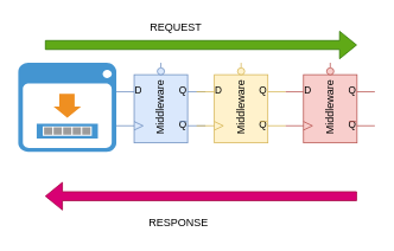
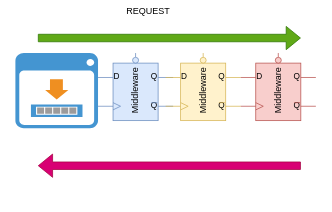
- <mxCell id="8" value="REQUEST" style="text;html=1;strokeColor=none;fillColor=none;align=center;verticalAlign=middle;whiteSpace=wrap;rounded=0;" vertex="1" parent="1"><mxGeometry x="177" y="20" width="40" height="20" as="geometry" /></mxCell>
+ <mxCell id="8" value="REQUEST" style="text;html=1;strokeColor=none;fillColor=none;align=center;verticalAlign=middle;whiteSpace=wrap;rounded=0;" vertex="1" parent="1"><mxGeometry x="177" y="5" width="40" height="20" as="geometry" /></mxCell>
- <mxCell id="9" value="RESPONSE" style="text;html=1;strokeColor=none;fillColor=none;align=center;verticalAlign=middle;whiteSpace=wrap;rounded=0;" vertex="1" parent="1"><mxGeometry x="180" y="240" width="40" height="20" as="geometry" /></mxCell>
